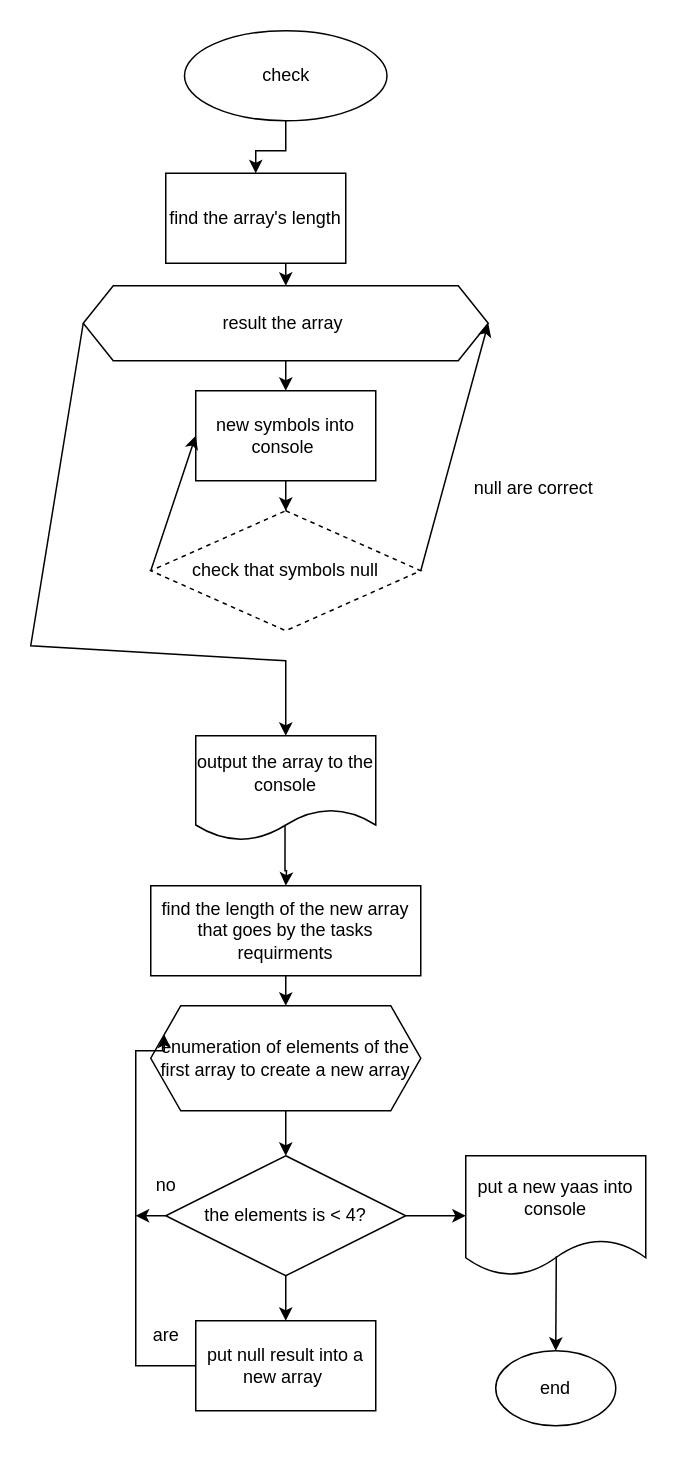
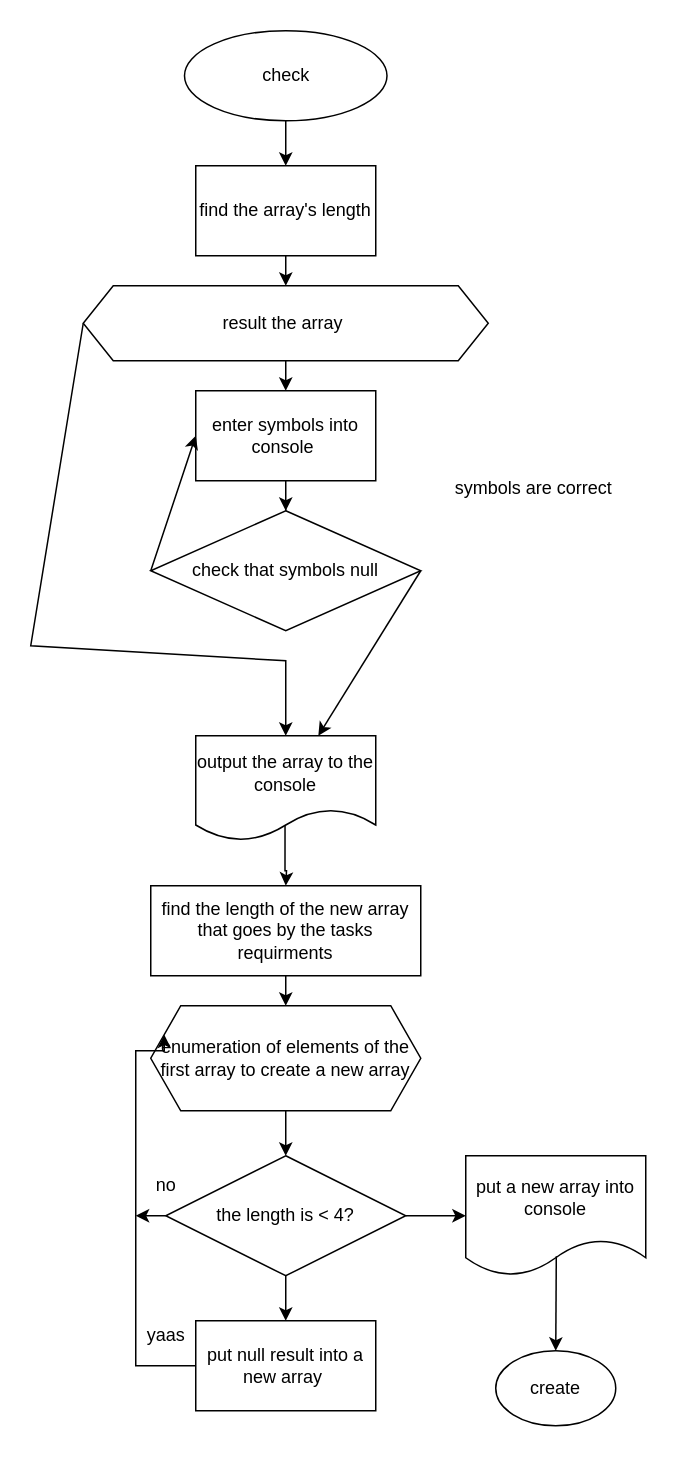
- <mxCell id="5" value="find the array's length" style="rounded=0;whiteSpace=wrap;html=1;" vertex="1" parent="1"><mxGeometry x="110" y="115" width="120" height="60" as="geometry" /></mxCell>
+ <mxCell id="5" value="find the array's length" style="rounded=0;whiteSpace=wrap;html=1;" vertex="1" parent="1"><mxGeometry x="130" y="110" width="120" height="60" as="geometry" /></mxCell>
- <mxCell id="9" value="new symbols into console&amp;nbsp;" style="rounded=0;whiteSpace=wrap;html=1;" vertex="1" parent="1"><mxGeometry x="130" y="260" width="120" height="60" as="geometry" /></mxCell>
+ <mxCell id="9" value="enter symbols into console&amp;nbsp;" style="rounded=0;whiteSpace=wrap;html=1;" vertex="1" parent="1"><mxGeometry x="130" y="260" width="120" height="60" as="geometry" /></mxCell>
- <mxCell id="12" value="" style="endArrow=classic;html=1;rounded=0;exitX=1;exitY=0.5;exitDx=0;exitDy=0;entryX=1;entryY=0.5;entryDx=0;entryDy=0;" edge="1" parent="1" source="10" target="7"><mxGeometry width="50" height="50" relative="1" as="geometry"><mxPoint x="140" y="360" as="sourcePoint" /><mxPoint x="190" y="310" as="targetPoint" /></mxGeometry></mxCell>
+ <mxCell id="12" value="" style="endArrow=classic;html=1;rounded=0;exitX=1;exitY=0.5;exitDx=0;exitDy=0;" edge="1" parent="1" source="10" target="15"><mxGeometry width="50" height="50" relative="1" as="geometry"><mxPoint x="140" y="360" as="sourcePoint" /><mxPoint x="190" y="310" as="targetPoint" /></mxGeometry></mxCell>
- <mxCell id="31" value="null are correct" style="text;html=1;align=center;verticalAlign=middle;resizable=0;points=[];autosize=1;strokeColor=none;fillColor=none;" vertex="1" parent="1"><mxGeometry x="290" y="310" width="130" height="30" as="geometry" /></mxCell>
+ <mxCell id="31" value="symbols are correct" style="text;html=1;align=center;verticalAlign=middle;resizable=0;points=[];autosize=1;strokeColor=none;fillColor=none;" vertex="1" parent="1"><mxGeometry x="290" y="310" width="130" height="30" as="geometry" /></mxCell>
- <mxCell id="10" value="check that symbols null" style="rhombus;whiteSpace=wrap;html=1;dashed=1;" vertex="1" parent="1"><mxGeometry x="100" y="340" width="180" height="80" as="geometry" /></mxCell>
+ <mxCell id="10" value="check that symbols null" style="rhombus;whiteSpace=wrap;html=1;" vertex="1" parent="1"><mxGeometry x="100" y="340" width="180" height="80" as="geometry" /></mxCell>
- <mxCell id="26" value="put a new yaas into console" style="shape=document;whiteSpace=wrap;html=1;boundedLbl=1;" vertex="1" parent="1"><mxGeometry x="310" y="770" width="120" height="80" as="geometry" /></mxCell>
+ <mxCell id="26" value="put a new array into console" style="shape=document;whiteSpace=wrap;html=1;boundedLbl=1;" vertex="1" parent="1"><mxGeometry x="310" y="770" width="120" height="80" as="geometry" /></mxCell>
- <mxCell id="23" value="the elements is &amp;lt; 4?" style="rhombus;whiteSpace=wrap;html=1;" vertex="1" parent="1"><mxGeometry x="110" y="770" width="160" height="80" as="geometry" /></mxCell>
+ <mxCell id="23" value="the length is &amp;lt; 4?" style="rhombus;whiteSpace=wrap;html=1;" vertex="1" parent="1"><mxGeometry x="110" y="770" width="160" height="80" as="geometry" /></mxCell>
- <mxCell id="30" value="are" style="text;html=1;align=center;verticalAlign=middle;resizable=0;points=[];autosize=1;strokeColor=none;fillColor=none;" vertex="1" parent="1"><mxGeometry x="85" y="875" width="50" height="30" as="geometry" /></mxCell>
+ <mxCell id="30" value="yaas" style="text;html=1;align=center;verticalAlign=middle;resizable=0;points=[];autosize=1;strokeColor=none;fillColor=none;" vertex="1" parent="1"><mxGeometry x="85" y="875" width="50" height="30" as="geometry" /></mxCell>
- <mxCell id="28" value="end" style="ellipse;whiteSpace=wrap;html=1;" vertex="1" parent="1"><mxGeometry x="330" y="900" width="80" height="50" as="geometry" /></mxCell>
+ <mxCell id="28" value="create" style="ellipse;whiteSpace=wrap;html=1;" vertex="1" parent="1"><mxGeometry x="330" y="900" width="80" height="50" as="geometry" /></mxCell>
